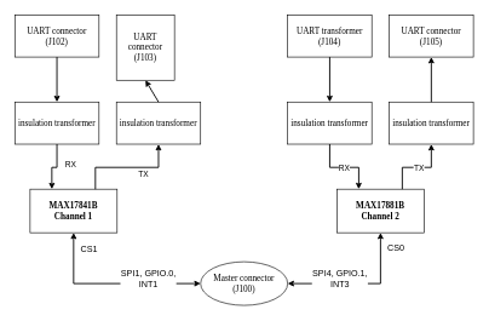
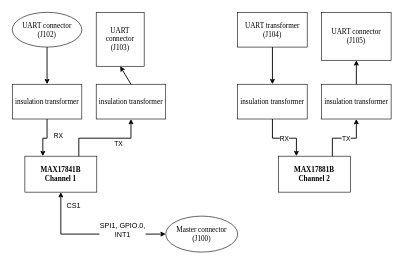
- <mxCell id="2" value="UART connector&lt;br&gt;(J102)" style="whiteSpace=wrap;html=1;rounded=0;shadow=0;labelBackgroundColor=none;strokeWidth=1;fontFamily=Verdana;fontSize=12;align=center;aspect=fixed;" vertex="1" parent="1"><mxGeometry x="20" y="20" width="116" height="58" as="geometry" /></mxCell>
+ <mxCell id="2" value="UART connector&lt;br&gt;(J102)" style="ellipse;whiteSpace=wrap;html=1;shadow=0;labelBackgroundColor=none;strokeWidth=1;fontFamily=Verdana;fontSize=12;align=center;aspect=fixed;" vertex="1" parent="1"><mxGeometry x="20" y="20" width="116" height="58" as="geometry" /></mxCell>
- <mxCell id="15" value="UART connector&lt;br&gt;(J105)" style="whiteSpace=wrap;html=1;rounded=0;shadow=0;labelBackgroundColor=none;strokeWidth=1;fontFamily=Verdana;fontSize=12;align=center;aspect=fixed;" vertex="1" parent="1"><mxGeometry x="536" y="20" width="116" height="58" as="geometry" /></mxCell>
+ <mxCell id="15" value="UART connector&lt;br&gt;(J105)" style="whiteSpace=wrap;html=1;rounded=0;shadow=0;labelBackgroundColor=none;strokeWidth=1;fontFamily=Verdana;fontSize=12;align=center;aspect=fixed;" vertex="1" parent="1"><mxGeometry x="536" y="20" width="116" height="80" as="geometry" /></mxCell>
- <mxCell id="28" value="" style="rounded=0;html=1;labelBackgroundColor=none;startArrow=classic;startFill=1;startSize=5;endArrow=classic;endFill=1;endSize=5;jettySize=auto;orthogonalLoop=1;strokeWidth=1.5;fontFamily=Verdana;fontSize=12;edgeStyle=elbowEdgeStyle;elbow=vertical;exitX=0.5;exitY=1;exitDx=0;exitDy=0;entryX=1;entryY=0.5;entryDx=0;entryDy=0;" edge="1" parent="1" source="18" target="7"><mxGeometry x="-0.217" y="-14" relative="1" as="geometry"><mxPoint as="offset" /><mxPoint x="536" y="320" as="sourcePoint" /><mxPoint x="356" y="400" as="targetPoint" /><Array as="points"><mxPoint x="466" y="390" /></Array></mxGeometry></mxCell>
- <mxCell id="29" value="CS0" style="edgeLabel;html=1;align=center;verticalAlign=middle;resizable=0;points=[];fontSize=12;" vertex="1" connectable="0" parent="28"><mxGeometry x="-0.845" y="-1" relative="1" as="geometry"><mxPoint x="21" y="5" as="offset" /></mxGeometry></mxCell>
- <mxCell id="30" value="SPI4, GPIO.1,&lt;br&gt;INT3" style="edgeLabel;html=1;align=center;verticalAlign=middle;resizable=0;points=[];fontSize=12;" vertex="1" connectable="0" parent="28"><mxGeometry x="0.871" y="-3" relative="1" as="geometry"><mxPoint x="58" y="-4" as="offset" /></mxGeometry></mxCell>
